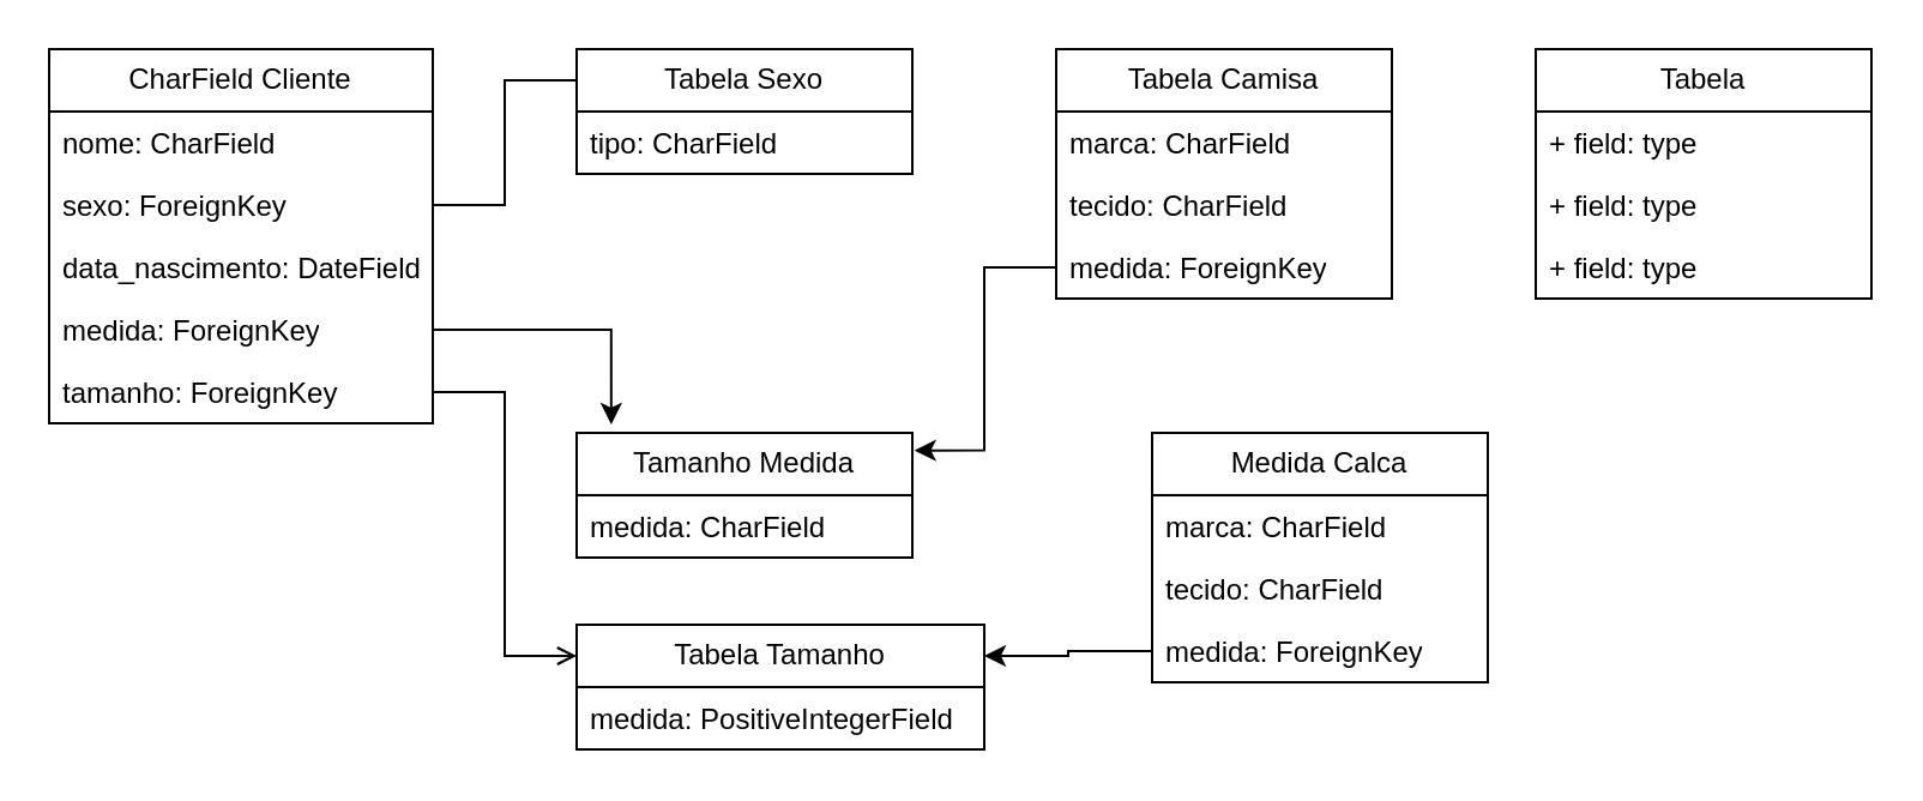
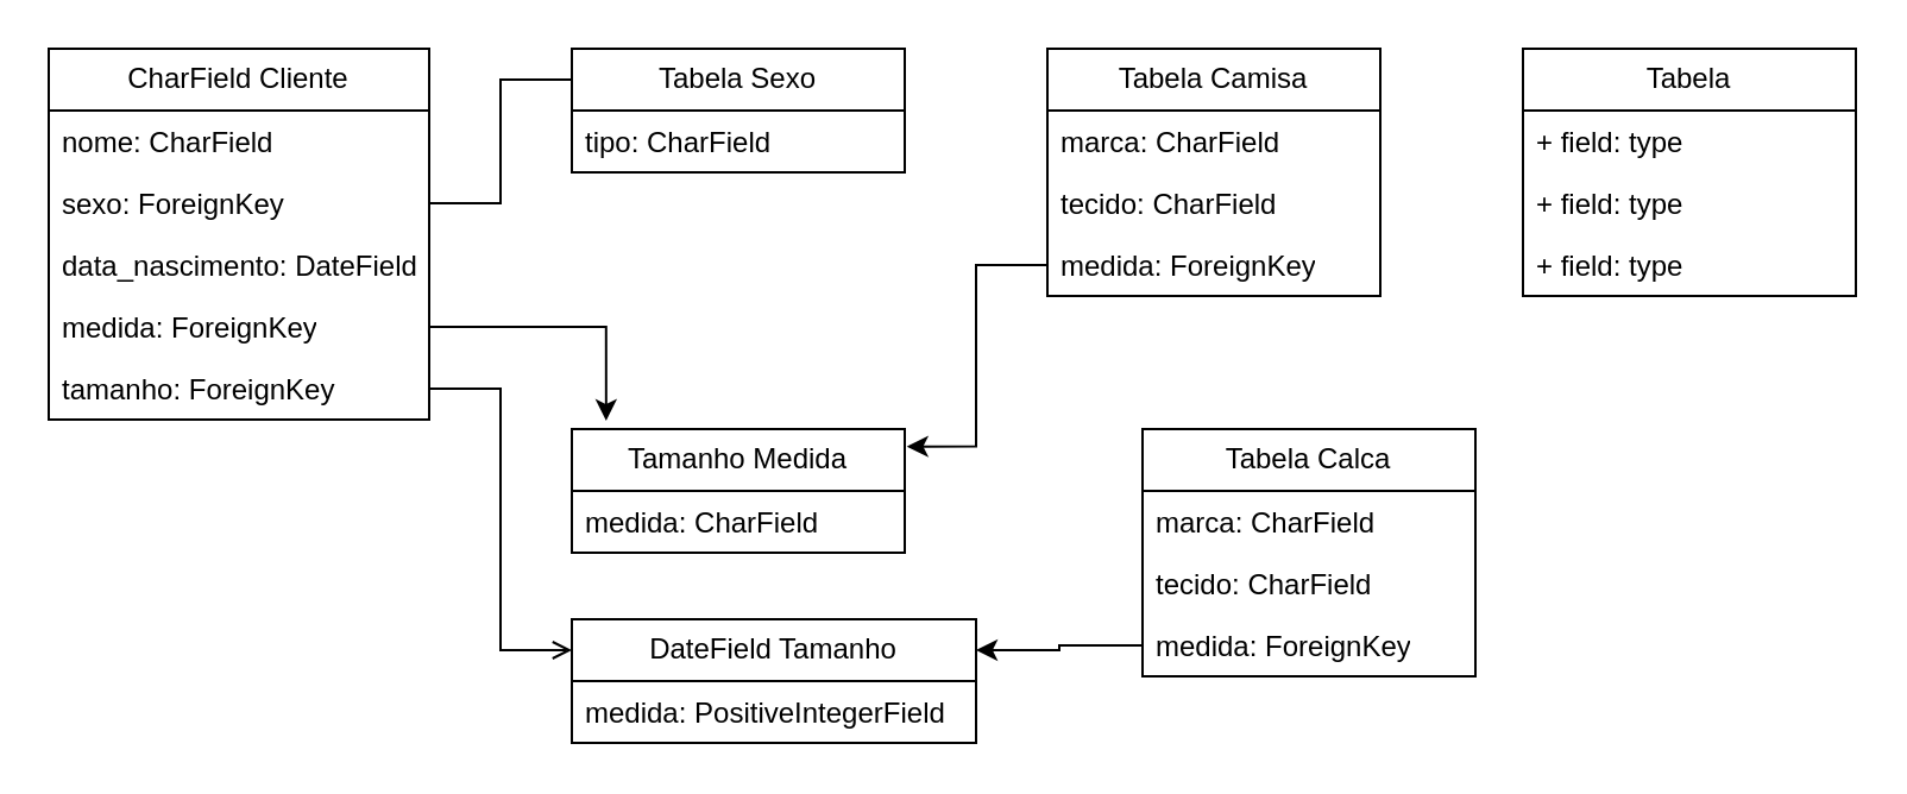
- <mxCell id="22" value="Medida Calca" style="swimlane;fontStyle=0;childLayout=stackLayout;horizontal=1;startSize=26;fillColor=none;horizontalStack=0;resizeParent=1;resizeParentMax=0;resizeLast=0;collapsible=1;marginBottom=0;whiteSpace=wrap;html=1;" vertex="1" parent="1"><mxGeometry x="480" y="180" width="140" height="104" as="geometry" /></mxCell>
+ <mxCell id="22" value="Tabela Calca" style="swimlane;fontStyle=0;childLayout=stackLayout;horizontal=1;startSize=26;fillColor=none;horizontalStack=0;resizeParent=1;resizeParentMax=0;resizeLast=0;collapsible=1;marginBottom=0;whiteSpace=wrap;html=1;" vertex="1" parent="1"><mxGeometry x="480" y="180" width="140" height="104" as="geometry" /></mxCell>
- <mxCell id="26" value="Tabela Tamanho" style="swimlane;fontStyle=0;childLayout=stackLayout;horizontal=1;startSize=26;fillColor=none;horizontalStack=0;resizeParent=1;resizeParentMax=0;resizeLast=0;collapsible=1;marginBottom=0;whiteSpace=wrap;html=1;" vertex="1" parent="1"><mxGeometry x="240" y="260" width="170" height="52" as="geometry" /></mxCell>
+ <mxCell id="26" value="DateField Tamanho" style="swimlane;fontStyle=0;childLayout=stackLayout;horizontal=1;startSize=26;fillColor=none;horizontalStack=0;resizeParent=1;resizeParentMax=0;resizeLast=0;collapsible=1;marginBottom=0;whiteSpace=wrap;html=1;" vertex="1" parent="1"><mxGeometry x="240" y="260" width="170" height="52" as="geometry" /></mxCell>
